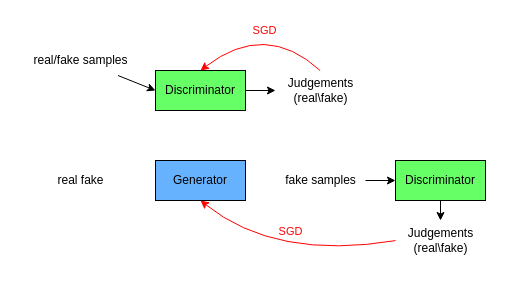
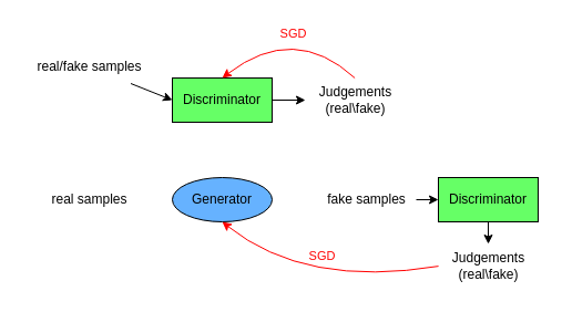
- <mxCell id="5" value="real fake" style="text;html=1;align=center;verticalAlign=middle;resizable=0;points=[];autosize=1;strokeColor=none;fillColor=none;" vertex="1" parent="1"><mxGeometry x="35" y="165" width="90" height="30" as="geometry" /></mxCell>
+ <mxCell id="5" value="real samples" style="text;html=1;align=center;verticalAlign=middle;resizable=0;points=[];autosize=1;strokeColor=none;fillColor=none;" vertex="1" parent="1"><mxGeometry x="35" y="165" width="90" height="30" as="geometry" /></mxCell>
- <mxCell id="2" value="Generator" style="rounded=0;whiteSpace=wrap;html=1;fillColor=#66B2FF;" vertex="1" parent="1"><mxGeometry x="155" y="160" width="90" height="40" as="geometry" /></mxCell>
+ <mxCell id="2" value="Generator" style="ellipse;whiteSpace=wrap;html=1;fillColor=#66B2FF;" vertex="1" parent="1"><mxGeometry x="155" y="160" width="90" height="40" as="geometry" /></mxCell>
- <mxCell id="4" value="fake samples" style="text;html=1;align=center;verticalAlign=middle;resizable=0;points=[];autosize=1;strokeColor=none;fillColor=none;" vertex="1" parent="1"><mxGeometry x="275" y="165" width="90" height="30" as="geometry" /></mxCell>
+ <mxCell id="4" value="fake samples" style="text;html=1;align=center;verticalAlign=middle;resizable=0;points=[];autosize=1;strokeColor=none;fillColor=none;" vertex="1" parent="1"><mxGeometry x="285" y="165" width="90" height="30" as="geometry" /></mxCell>
